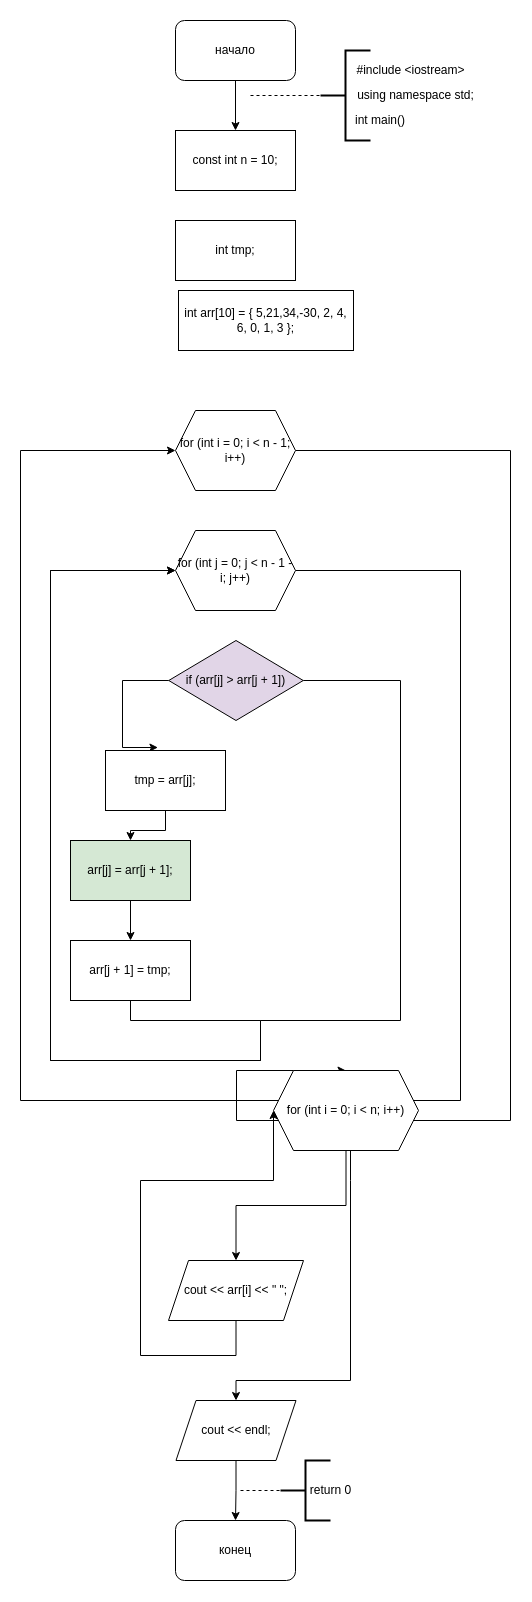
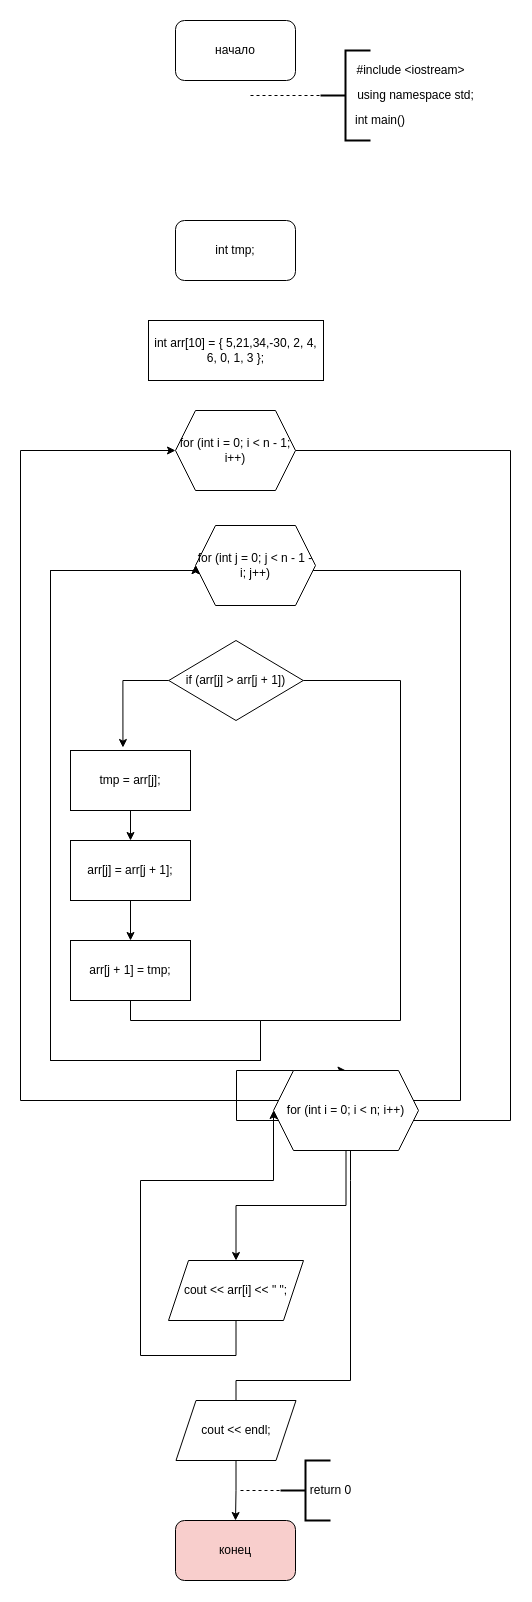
- <mxCell id="2" style="edgeStyle=orthogonalEdgeStyle;rounded=0;orthogonalLoop=1;jettySize=auto;html=1;entryX=0.5;entryY=0;entryDx=0;entryDy=0;" edge="1" parent="1" source="3" target="9"><mxGeometry relative="1" as="geometry" /></mxCell>
- <mxCell id="9" value="const int n = 10;" style="rounded=0;whiteSpace=wrap;html=1;" vertex="1" parent="1"><mxGeometry x="175" y="130" width="120" height="60" as="geometry" /></mxCell>
- <mxCell id="10" value="int tmp;" style="rounded=0;whiteSpace=wrap;html=1;" vertex="1" parent="1"><mxGeometry x="175" y="220" width="120" height="60" as="geometry" /></mxCell>
+ <mxCell id="10" value="int tmp;" style="whiteSpace=wrap;html=1;rounded=1;" vertex="1" parent="1"><mxGeometry x="175" y="220" width="120" height="60" as="geometry" /></mxCell>
- <mxCell id="11" value="int arr[10] = { 5,21,34,-30, 2, 4, 6, 0, 1, 3 };" style="rounded=0;whiteSpace=wrap;html=1;" vertex="1" parent="1"><mxGeometry x="178" y="290" width="175" height="60" as="geometry" /></mxCell>
+ <mxCell id="11" value="int arr[10] = { 5,21,34,-30, 2, 4, 6, 0, 1, 3 };" style="rounded=0;whiteSpace=wrap;html=1;" vertex="1" parent="1"><mxGeometry x="148" y="320" width="175" height="60" as="geometry" /></mxCell>
- <mxCell id="15" value="for (int j = 0; j &lt; n - 1 - i; j++)" style="shape=hexagon;perimeter=hexagonPerimeter2;whiteSpace=wrap;html=1;fixedSize=1;" vertex="1" parent="1"><mxGeometry x="175" y="530" width="120" height="80" as="geometry" /></mxCell>
+ <mxCell id="15" value="for (int j = 0; j &lt; n - 1 - i; j++)" style="shape=hexagon;perimeter=hexagonPerimeter2;whiteSpace=wrap;html=1;fixedSize=1;" vertex="1" parent="1"><mxGeometry x="195" y="525" width="120" height="80" as="geometry" /></mxCell>
- <mxCell id="18" value="if (arr[j] &gt; arr[j + 1])" style="rhombus;whiteSpace=wrap;html=1;fillColor=#e1d5e7;" vertex="1" parent="1"><mxGeometry x="168.25" y="640" width="134.5" height="80" as="geometry" /></mxCell>
+ <mxCell id="18" value="if (arr[j] &gt; arr[j + 1])" style="rhombus;whiteSpace=wrap;html=1;" vertex="1" parent="1"><mxGeometry x="168.25" y="640" width="134.5" height="80" as="geometry" /></mxCell>
- <mxCell id="20" value="tmp = arr[j];" style="rounded=0;whiteSpace=wrap;html=1;" vertex="1" parent="1"><mxGeometry x="105" y="750" width="120" height="60" as="geometry" /></mxCell>
+ <mxCell id="20" value="tmp = arr[j];" style="rounded=0;whiteSpace=wrap;html=1;" vertex="1" parent="1"><mxGeometry x="70" y="750" width="120" height="60" as="geometry" /></mxCell>
- <mxCell id="22" value="arr[j] = arr[j + 1];" style="rounded=0;whiteSpace=wrap;html=1;fillColor=#d5e8d4;" vertex="1" parent="1"><mxGeometry x="70" y="840" width="120" height="60" as="geometry" /></mxCell>
+ <mxCell id="22" value="arr[j] = arr[j + 1];" style="rounded=0;whiteSpace=wrap;html=1;" vertex="1" parent="1"><mxGeometry x="70" y="840" width="120" height="60" as="geometry" /></mxCell>
- <mxCell id="26" style="edgeStyle=orthogonalEdgeStyle;rounded=0;orthogonalLoop=1;jettySize=auto;html=1;entryX=0.5;entryY=0;entryDx=0;entryDy=0;" edge="1" parent="1" source="27" target="31"><mxGeometry relative="1" as="geometry"><Array as="points"><mxPoint x="350" y="1180" /><mxPoint x="350" y="1380" /><mxPoint x="236" y="1380" /></Array></mxGeometry></mxCell>
+ <mxCell id="26" style="edgeStyle=orthogonalEdgeStyle;rounded=0;orthogonalLoop=1;jettySize=auto;html=1;entryX=0.5;entryY=0;entryDx=0;entryDy=0;endArrow=none;" edge="1" parent="1" source="27" target="31"><mxGeometry relative="1" as="geometry"><Array as="points"><mxPoint x="350" y="1180" /><mxPoint x="350" y="1380" /><mxPoint x="236" y="1380" /></Array></mxGeometry></mxCell>
- <mxCell id="32" value="конец" style="rounded=1;whiteSpace=wrap;html=1;" vertex="1" parent="1"><mxGeometry x="175" y="1520" width="120" height="60" as="geometry" /></mxCell>
+ <mxCell id="32" value="конец" style="rounded=1;whiteSpace=wrap;html=1;fillColor=#f8cecc;" vertex="1" parent="1"><mxGeometry x="175" y="1520" width="120" height="60" as="geometry" /></mxCell>
